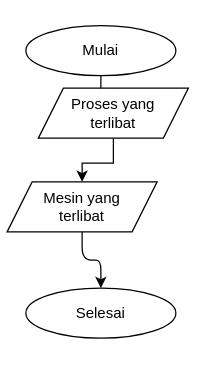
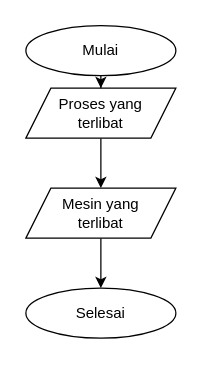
- <mxCell id="5" value="Proses yang&lt;br&gt;terlibat" style="shape=parallelogram;perimeter=parallelogramPerimeter;whiteSpace=wrap;html=1;fixedSize=1;" vertex="1" parent="1"><mxGeometry x="30" y="70" width="120" height="40" as="geometry" /></mxCell>
+ <mxCell id="5" value="Proses yang&lt;br&gt;terlibat" style="shape=parallelogram;perimeter=parallelogramPerimeter;whiteSpace=wrap;html=1;fixedSize=1;" vertex="1" parent="1"><mxGeometry x="20" y="70" width="120" height="40" as="geometry" /></mxCell>
- <mxCell id="7" value="Mesin yang&lt;br&gt;terlibat" style="shape=parallelogram;perimeter=parallelogramPerimeter;whiteSpace=wrap;html=1;fixedSize=1;" vertex="1" parent="1"><mxGeometry x="5" y="145" width="120" height="40" as="geometry" /></mxCell>
+ <mxCell id="7" value="Mesin yang&lt;br&gt;terlibat" style="shape=parallelogram;perimeter=parallelogramPerimeter;whiteSpace=wrap;html=1;fixedSize=1;" vertex="1" parent="1"><mxGeometry x="20" y="150" width="120" height="40" as="geometry" /></mxCell>
